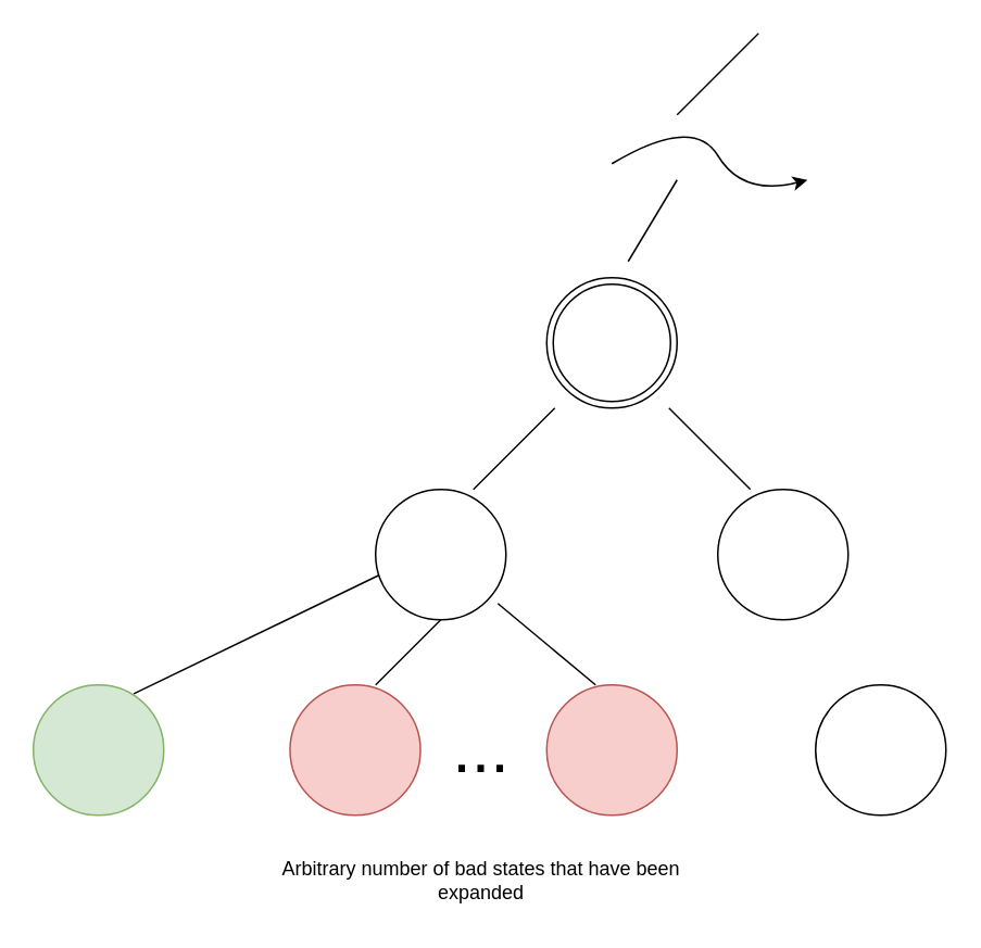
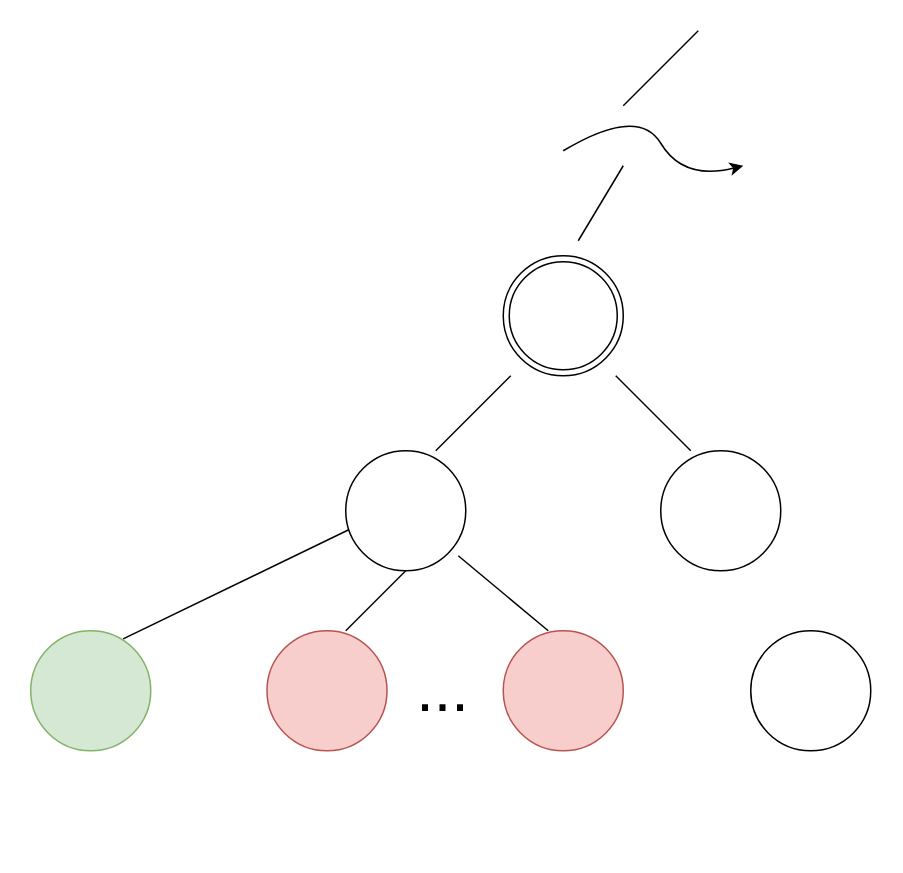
- <mxCell id="18" value="Arbitrary number of bad states that have been expanded" style="text;html=1;strokeColor=none;fillColor=none;align=center;verticalAlign=middle;whiteSpace=wrap;rounded=0;" vertex="1" parent="1"><mxGeometry x="155" y="520" width="280" height="40" as="geometry" /></mxCell>
